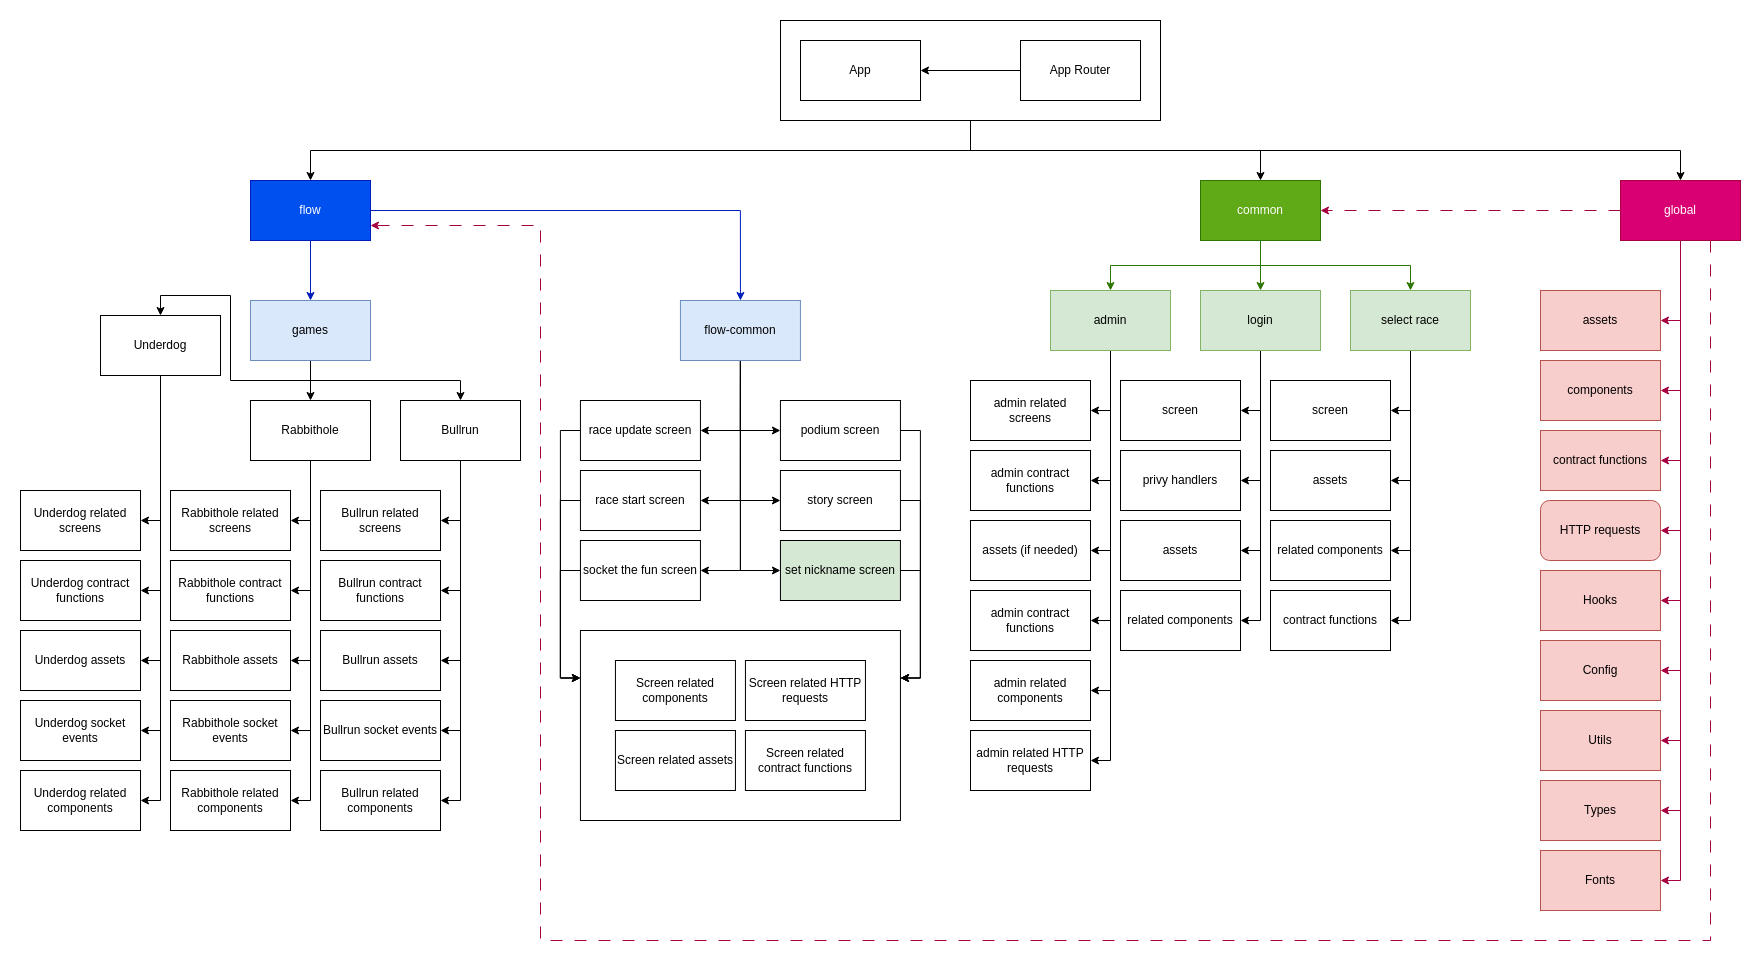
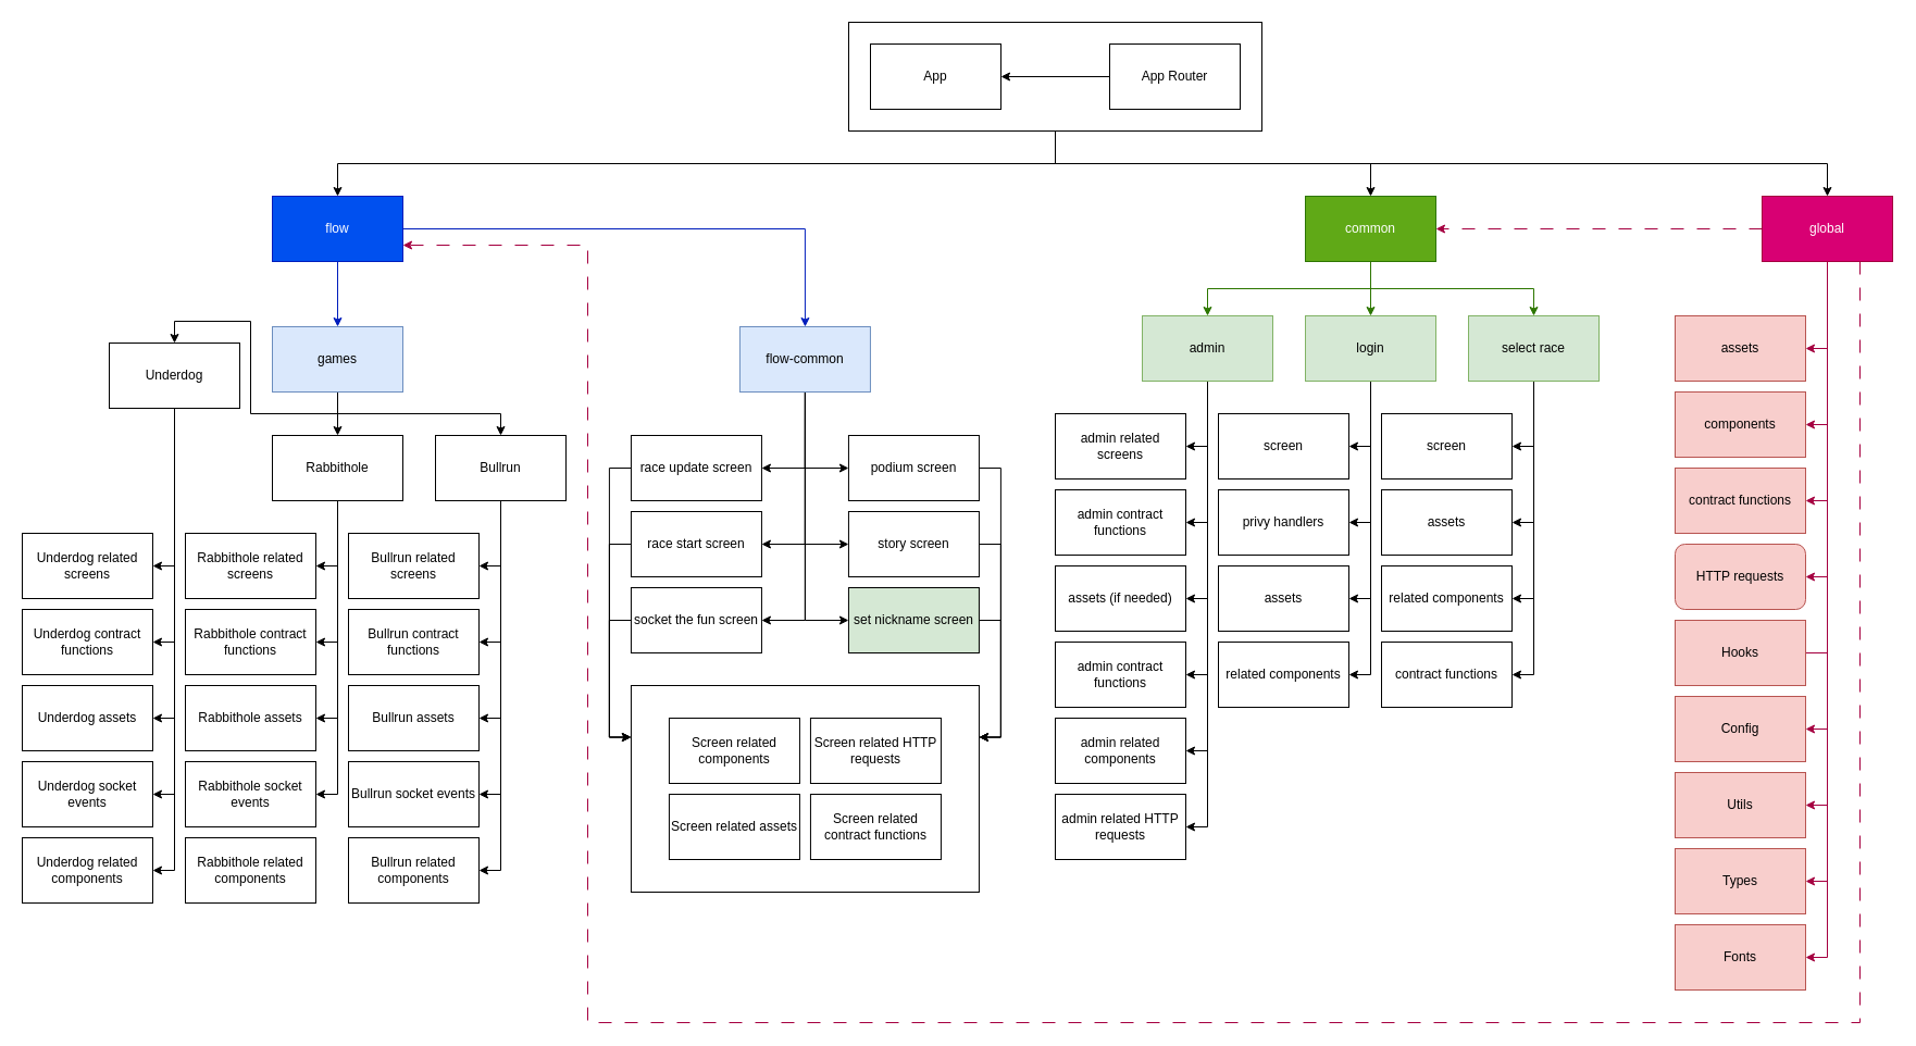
- <mxCell id="47" style="edgeStyle=orthogonalEdgeStyle;rounded=0;orthogonalLoop=1;jettySize=auto;html=1;exitX=0.5;exitY=1;exitDx=0;exitDy=0;entryX=1;entryY=0.5;entryDx=0;entryDy=0;fillColor=#d80073;strokeColor=#A50040;" edge="1" parent="1" source="54" target="124"><mxGeometry relative="1" as="geometry" /></mxCell>
+ <mxCell id="47" style="edgeStyle=orthogonalEdgeStyle;rounded=0;orthogonalLoop=1;jettySize=auto;html=1;exitX=0.5;exitY=1;exitDx=0;exitDy=0;entryX=1;entryY=0.5;entryDx=0;entryDy=0;fillColor=#d80073;strokeColor=#A50040;endArrow=none;" edge="1" parent="1" source="54" target="124"><mxGeometry relative="1" as="geometry" /></mxCell>
- <mxCell id="78" style="edgeStyle=orthogonalEdgeStyle;rounded=0;orthogonalLoop=1;jettySize=auto;html=1;exitX=0.5;exitY=1;exitDx=0;exitDy=0;entryX=1;entryY=0.5;entryDx=0;entryDy=0;" edge="1" parent="1" source="79" target="96"><mxGeometry relative="1" as="geometry" /></mxCell>
